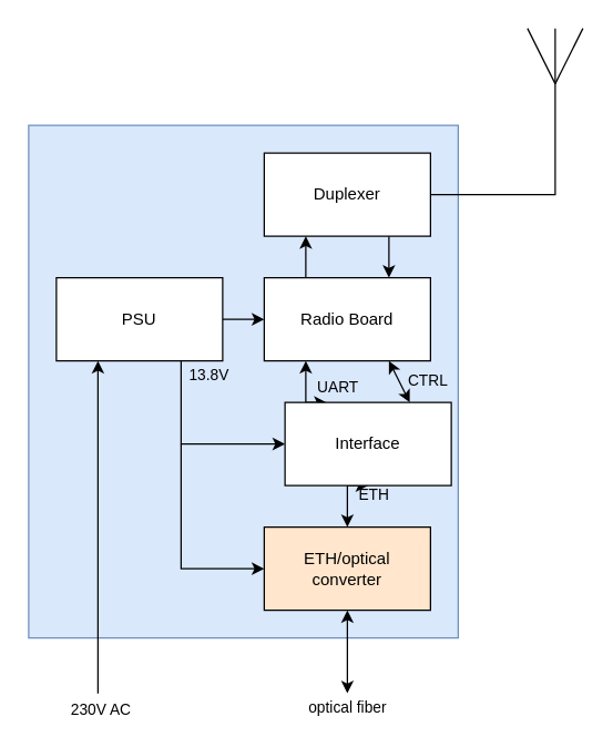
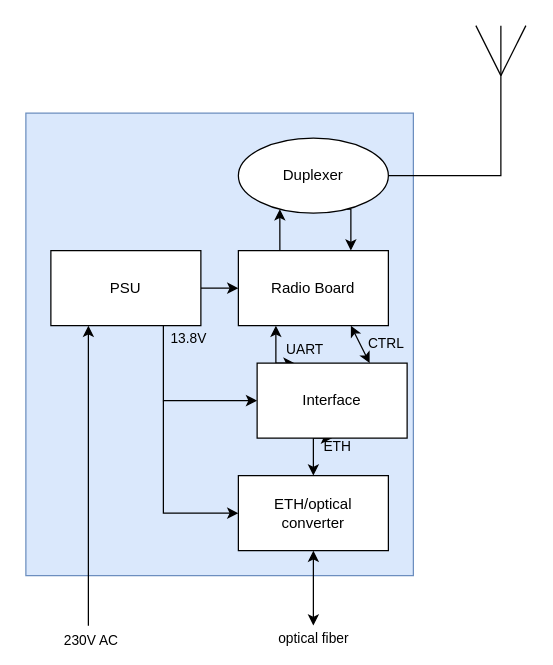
- <mxCell id="5" value="Duplexer" style="rounded=0;whiteSpace=wrap;html=1;" parent="1" vertex="1"><mxGeometry x="190" y="110" width="120" height="60" as="geometry" /></mxCell>
+ <mxCell id="5" value="Duplexer" style="ellipse;whiteSpace=wrap;html=1;" parent="1" vertex="1"><mxGeometry x="190" y="110" width="120" height="60" as="geometry" /></mxCell>
- <mxCell id="24" value="ETH/optical&lt;br&gt;converter" style="rounded=0;whiteSpace=wrap;html=1;fillColor=#ffe6cc;" vertex="1" parent="1"><mxGeometry x="190" y="380" width="120" height="60" as="geometry" /></mxCell>
+ <mxCell id="24" value="ETH/optical&lt;br&gt;converter" style="rounded=0;whiteSpace=wrap;html=1;" vertex="1" parent="1"><mxGeometry x="190" y="380" width="120" height="60" as="geometry" /></mxCell>
